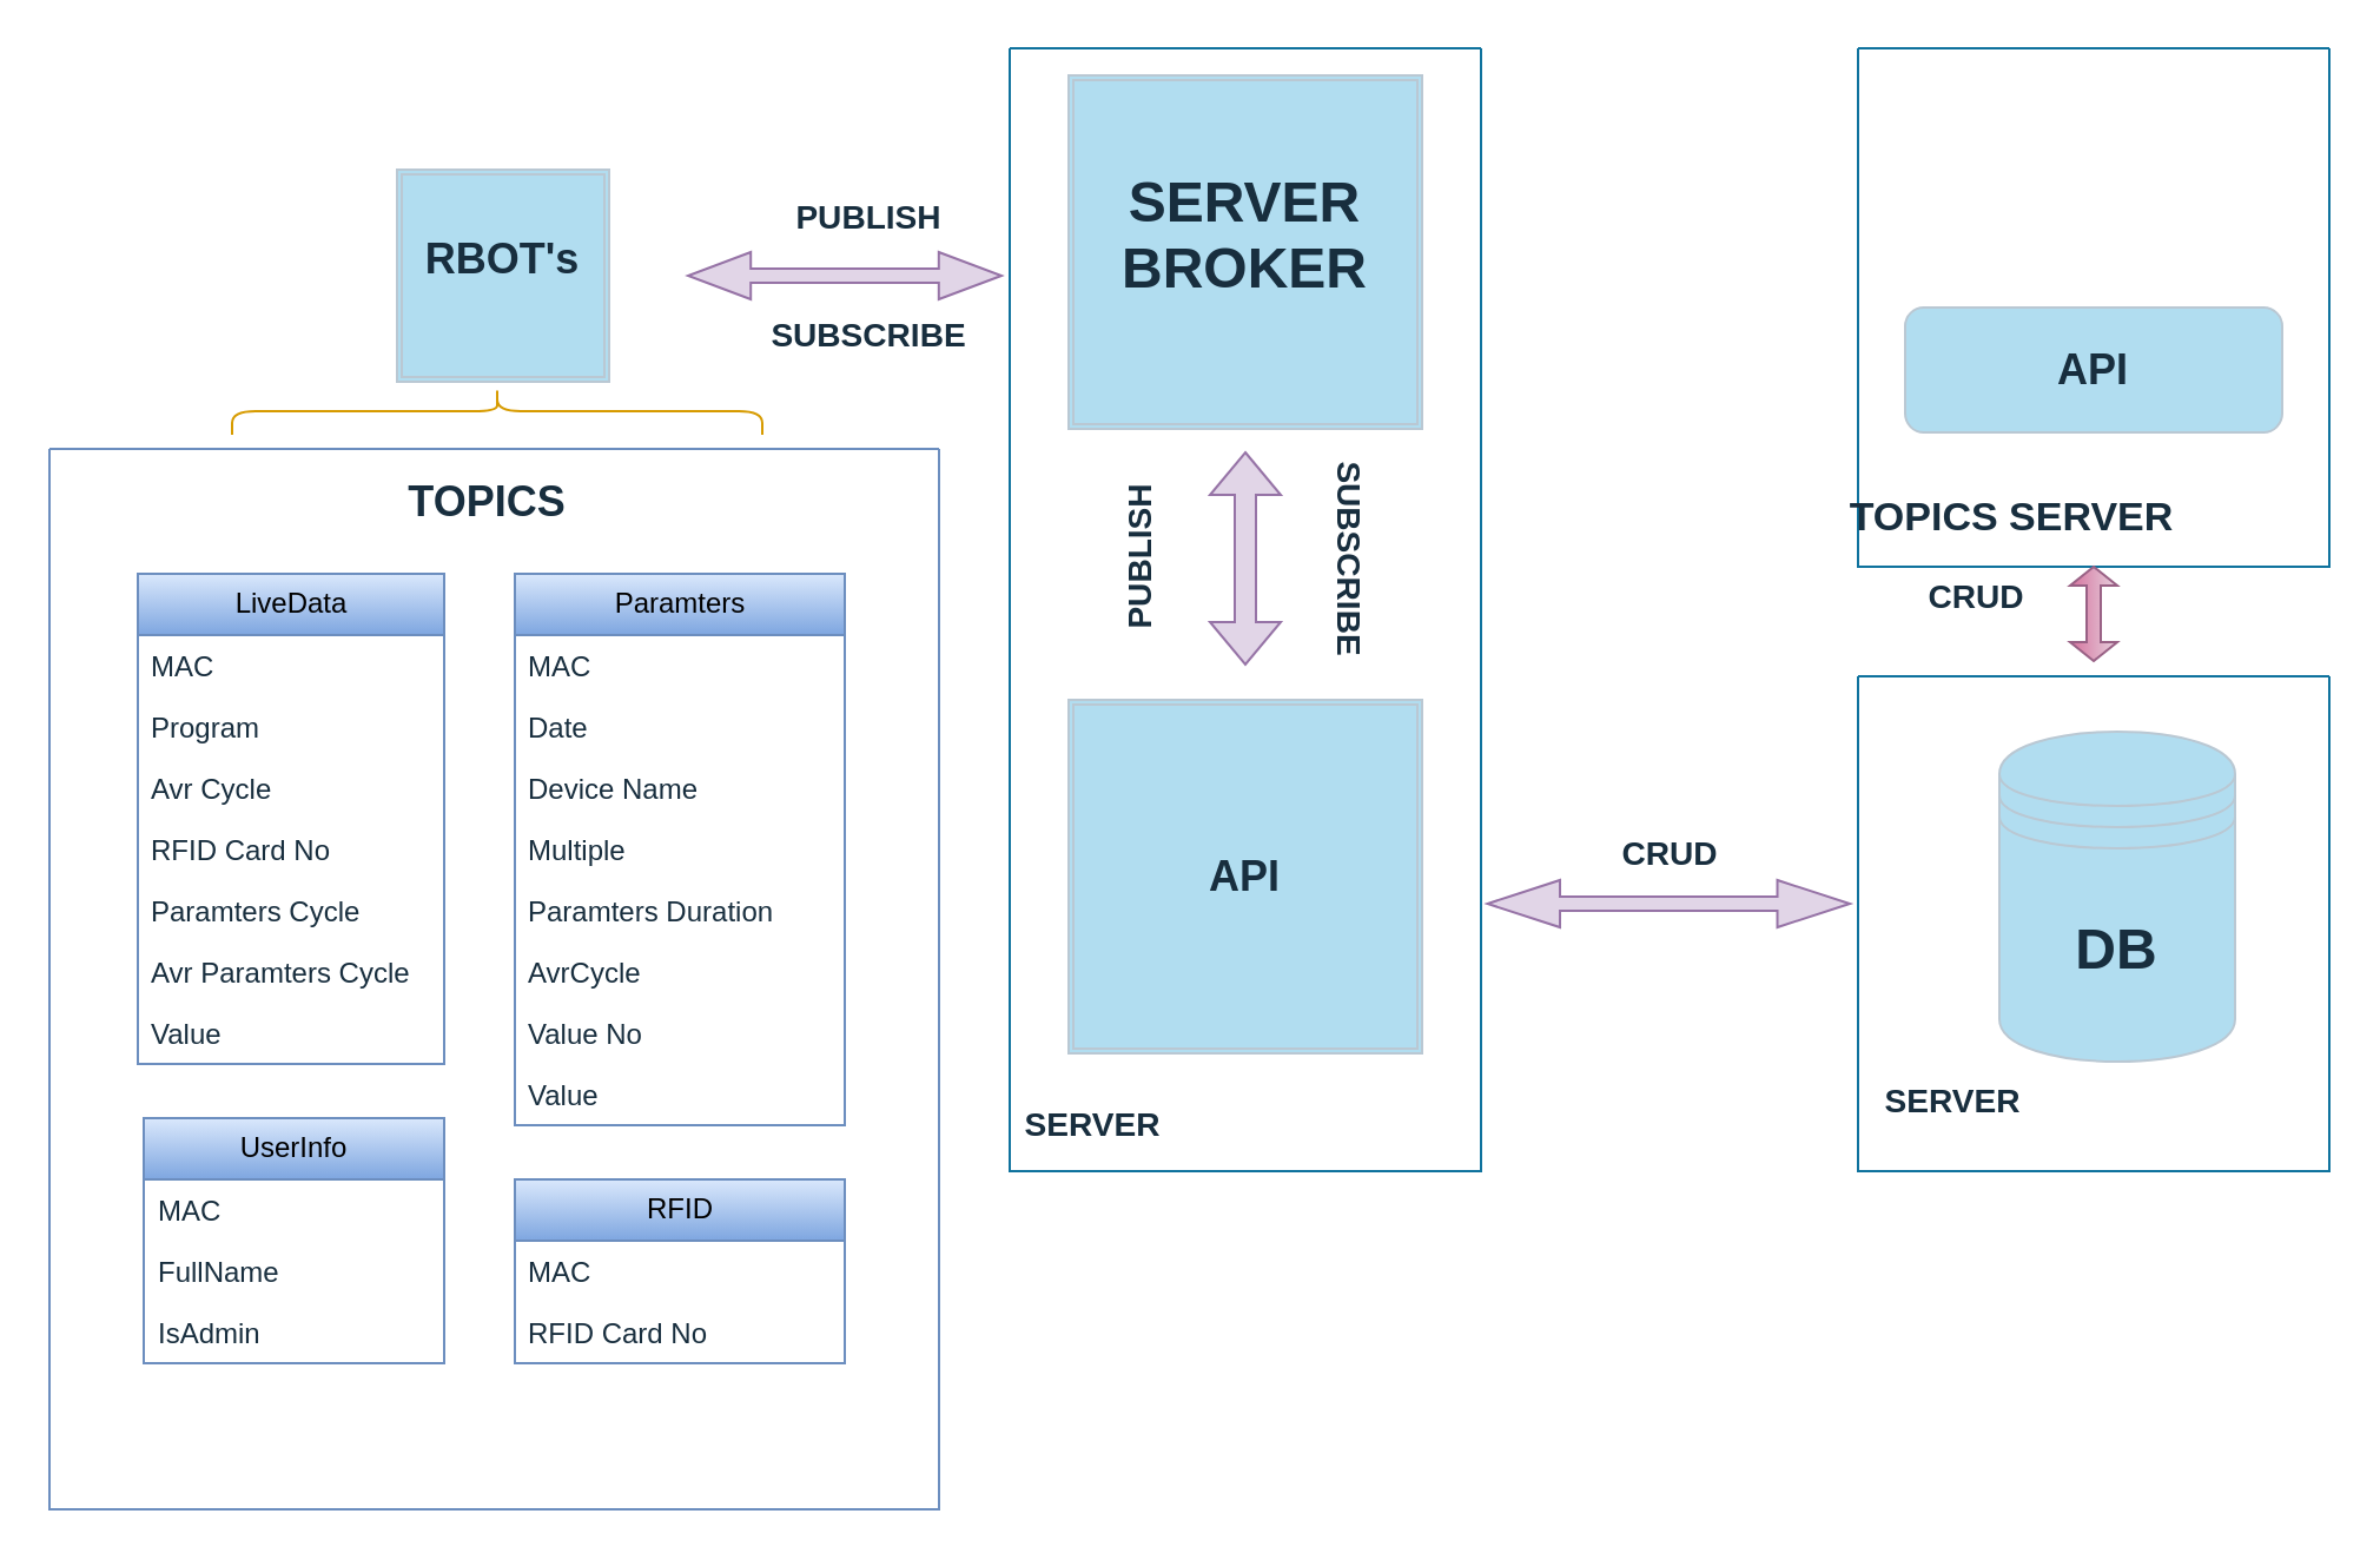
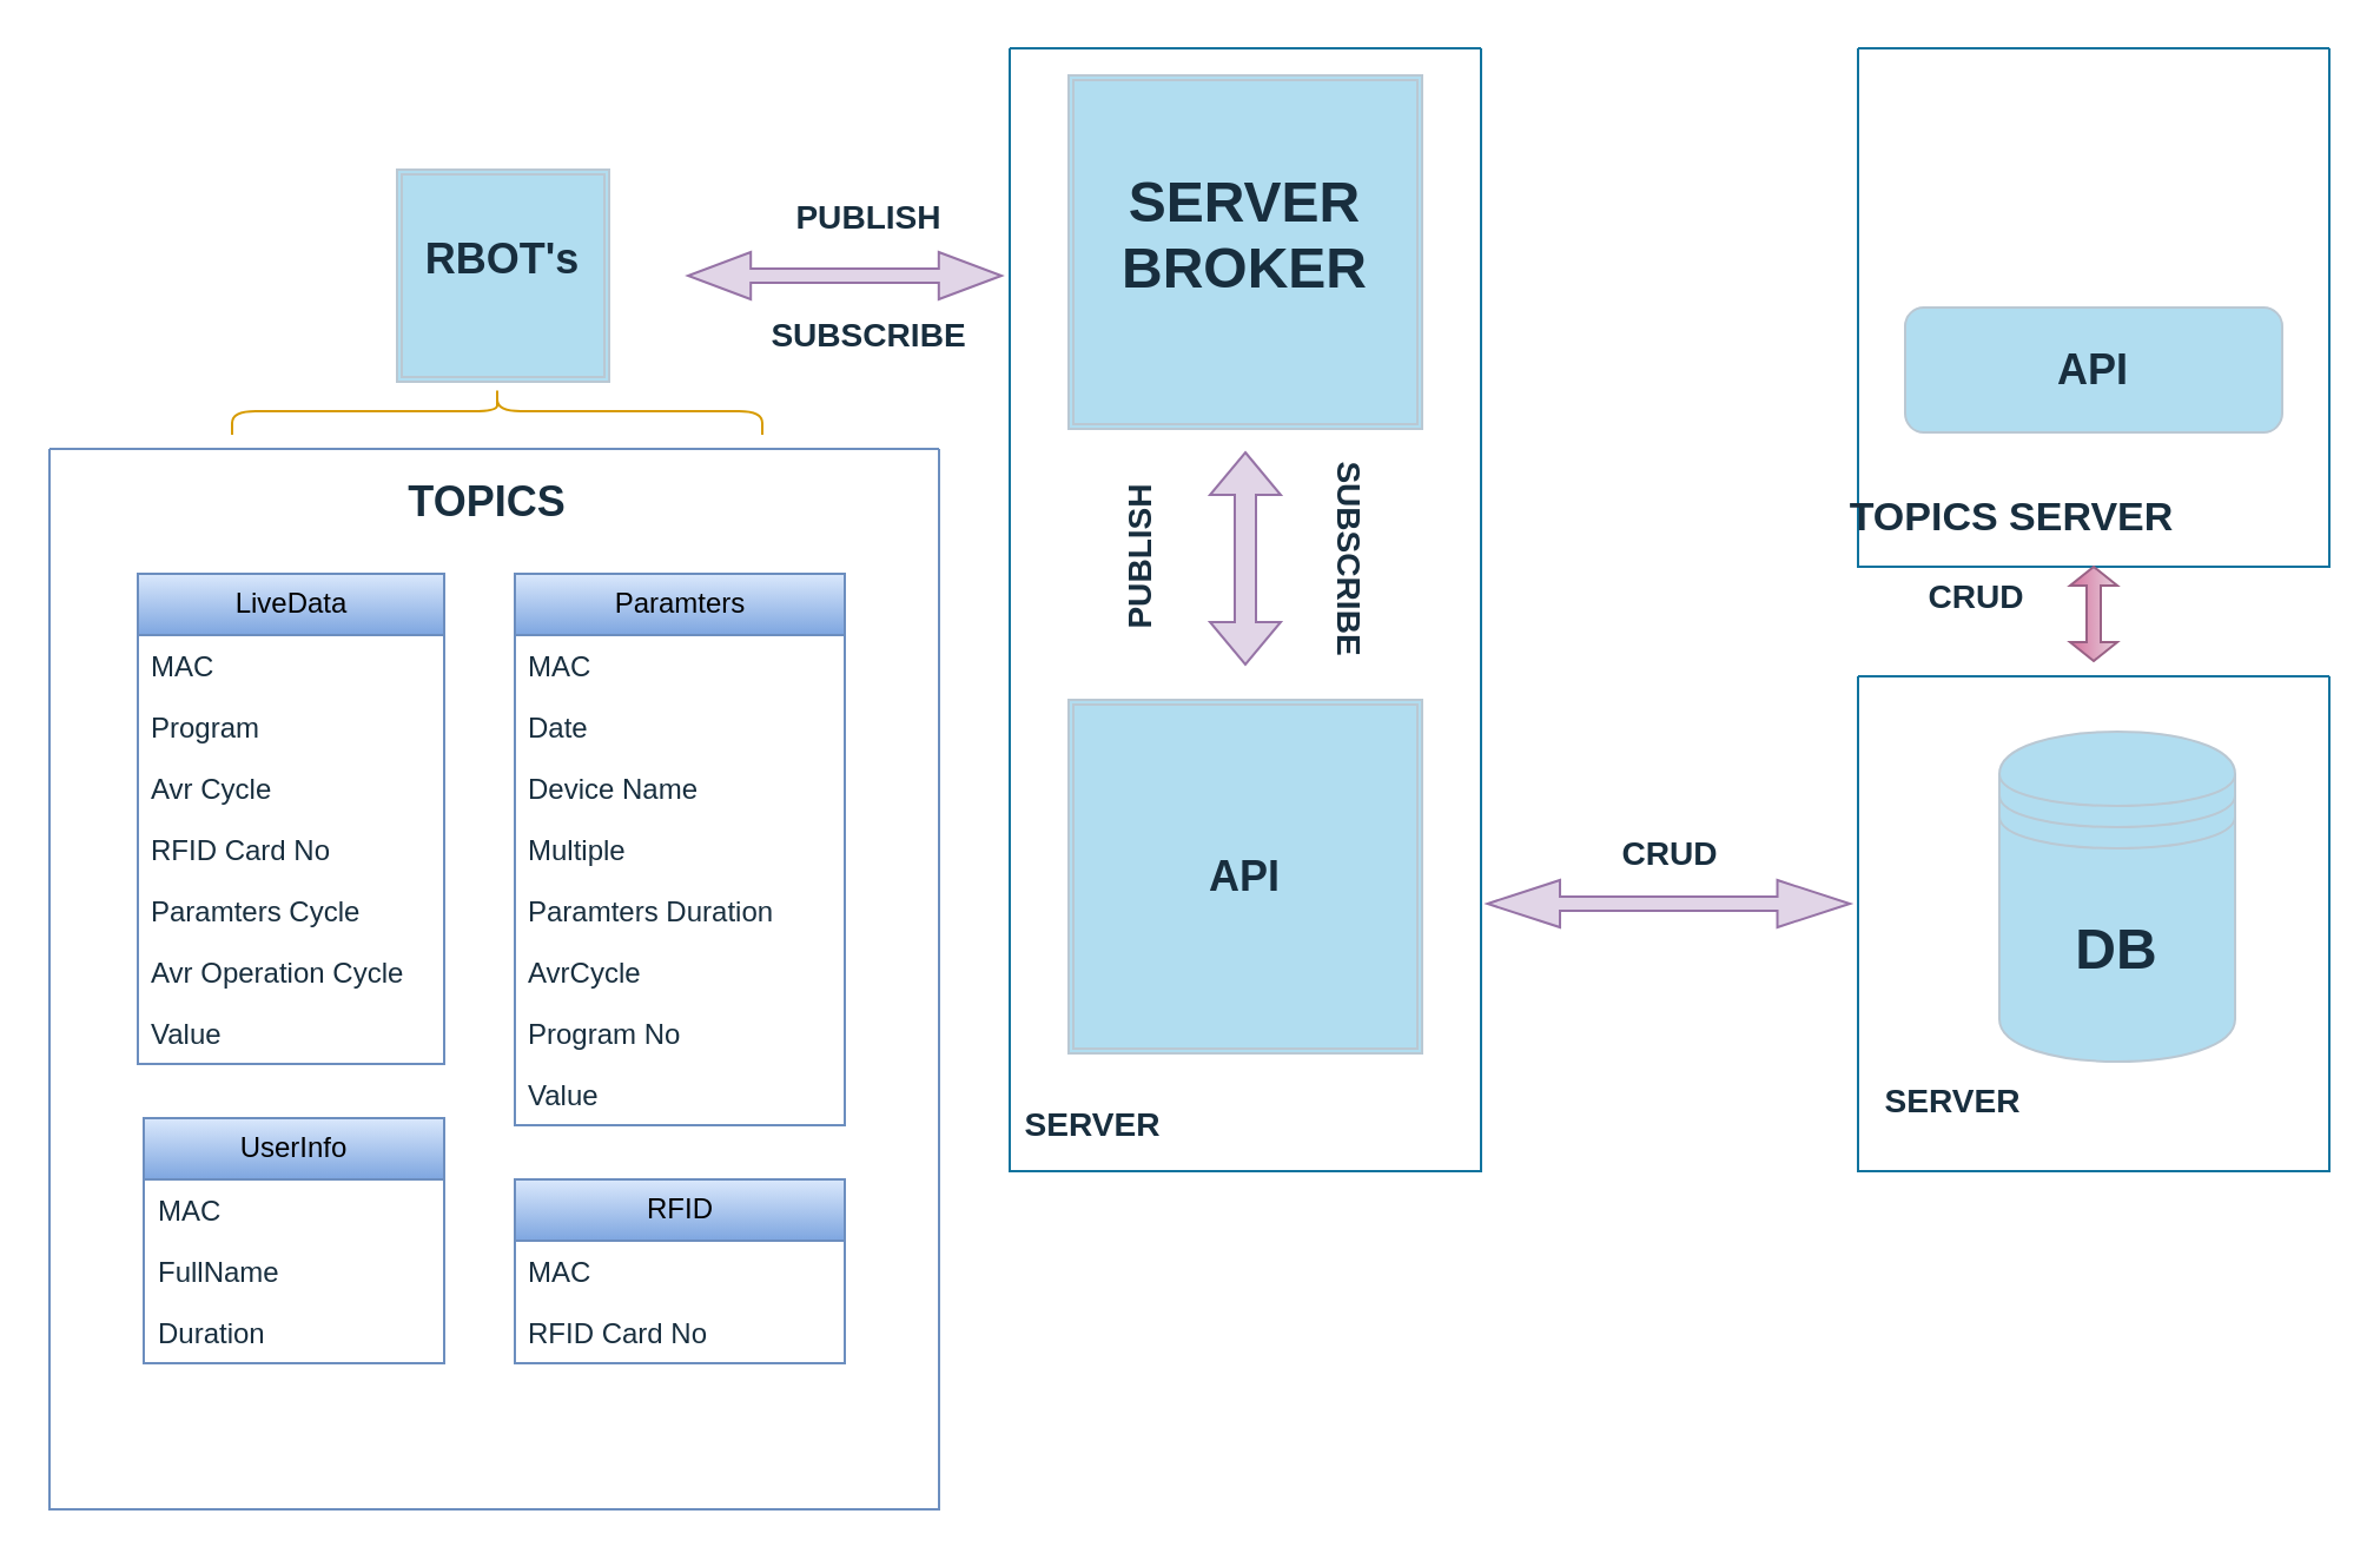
- <mxCell id="31" value="Avr Paramters Cycle" style="text;strokeColor=none;fillColor=none;align=left;verticalAlign=top;spacingLeft=4;spacingRight=4;overflow=hidden;rotatable=0;points=[[0,0.5],[1,0.5]];portConstraint=eastwest;whiteSpace=wrap;html=1;fontColor=#182E3E;" vertex="1" parent="25"><mxGeometry y="156" width="130" height="26" as="geometry" /></mxCell>
+ <mxCell id="31" value="Avr Operation Cycle" style="text;strokeColor=none;fillColor=none;align=left;verticalAlign=top;spacingLeft=4;spacingRight=4;overflow=hidden;rotatable=0;points=[[0,0.5],[1,0.5]];portConstraint=eastwest;whiteSpace=wrap;html=1;fontColor=#182E3E;" vertex="1" parent="25"><mxGeometry y="156" width="130" height="26" as="geometry" /></mxCell>
- <mxCell id="43" value="Value No" style="text;strokeColor=none;fillColor=none;align=left;verticalAlign=top;spacingLeft=4;spacingRight=4;overflow=hidden;rotatable=0;points=[[0,0.5],[1,0.5]];portConstraint=eastwest;whiteSpace=wrap;html=1;fontColor=#182E3E;" vertex="1" parent="36"><mxGeometry y="182" width="140" height="26" as="geometry" /></mxCell>
+ <mxCell id="43" value="Program No" style="text;strokeColor=none;fillColor=none;align=left;verticalAlign=top;spacingLeft=4;spacingRight=4;overflow=hidden;rotatable=0;points=[[0,0.5],[1,0.5]];portConstraint=eastwest;whiteSpace=wrap;html=1;fontColor=#182E3E;" vertex="1" parent="36"><mxGeometry y="182" width="140" height="26" as="geometry" /></mxCell>
- <mxCell id="48" value="IsAdmin" style="text;strokeColor=none;fillColor=none;align=left;verticalAlign=top;spacingLeft=4;spacingRight=4;overflow=hidden;rotatable=0;points=[[0,0.5],[1,0.5]];portConstraint=eastwest;whiteSpace=wrap;html=1;fontColor=#182E3E;" vertex="1" parent="45"><mxGeometry y="78" width="127.5" height="26" as="geometry" /></mxCell>
+ <mxCell id="48" value="Duration" style="text;strokeColor=none;fillColor=none;align=left;verticalAlign=top;spacingLeft=4;spacingRight=4;overflow=hidden;rotatable=0;points=[[0,0.5],[1,0.5]];portConstraint=eastwest;whiteSpace=wrap;html=1;fontColor=#182E3E;" vertex="1" parent="45"><mxGeometry y="78" width="127.5" height="26" as="geometry" /></mxCell>
